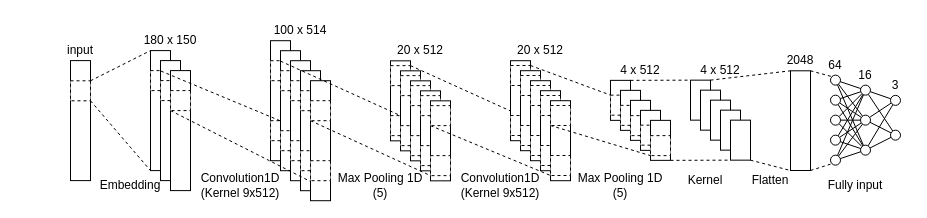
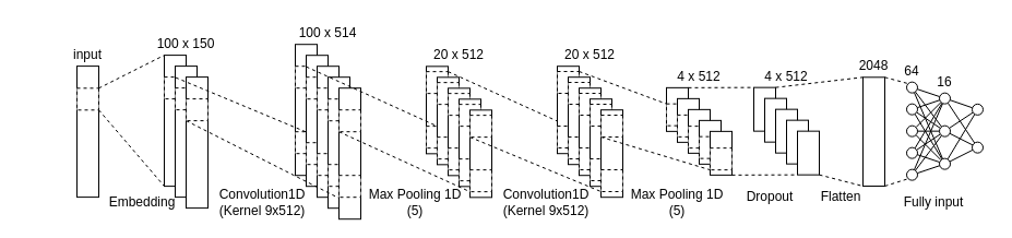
- <mxCell id="138" value="180 x 150" style="text;html=1;strokeColor=none;fillColor=none;align=center;verticalAlign=middle;whiteSpace=wrap;rounded=0;dashed=1;" parent="1" vertex="1"><mxGeometry x="130" y="30.1" width="80" height="20" as="geometry" /></mxCell>
+ <mxCell id="138" value="100 x 150" style="text;html=1;strokeColor=none;fillColor=none;align=center;verticalAlign=middle;whiteSpace=wrap;rounded=0;dashed=1;" parent="1" vertex="1"><mxGeometry x="130" y="30.1" width="80" height="20" as="geometry" /></mxCell>
- <mxCell id="133" value="3" style="text;html=1;strokeColor=none;fillColor=none;align=center;verticalAlign=middle;whiteSpace=wrap;rounded=0;dashed=1;" parent="1" vertex="1"><mxGeometry x="885" y="74.65" width="20" height="20" as="geometry" /></mxCell>
- <mxCell id="156" value="Kernel" style="text;html=1;strokeColor=none;fillColor=none;align=center;verticalAlign=middle;whiteSpace=wrap;rounded=0;dashed=1;" parent="1" vertex="1"><mxGeometry x="685" y="170.2" width="40" height="20" as="geometry" /></mxCell>
+ <mxCell id="156" value="Dropout" style="text;html=1;strokeColor=none;fillColor=none;align=center;verticalAlign=middle;whiteSpace=wrap;rounded=0;dashed=1;" parent="1" vertex="1"><mxGeometry x="685" y="170.2" width="40" height="20" as="geometry" /></mxCell>
